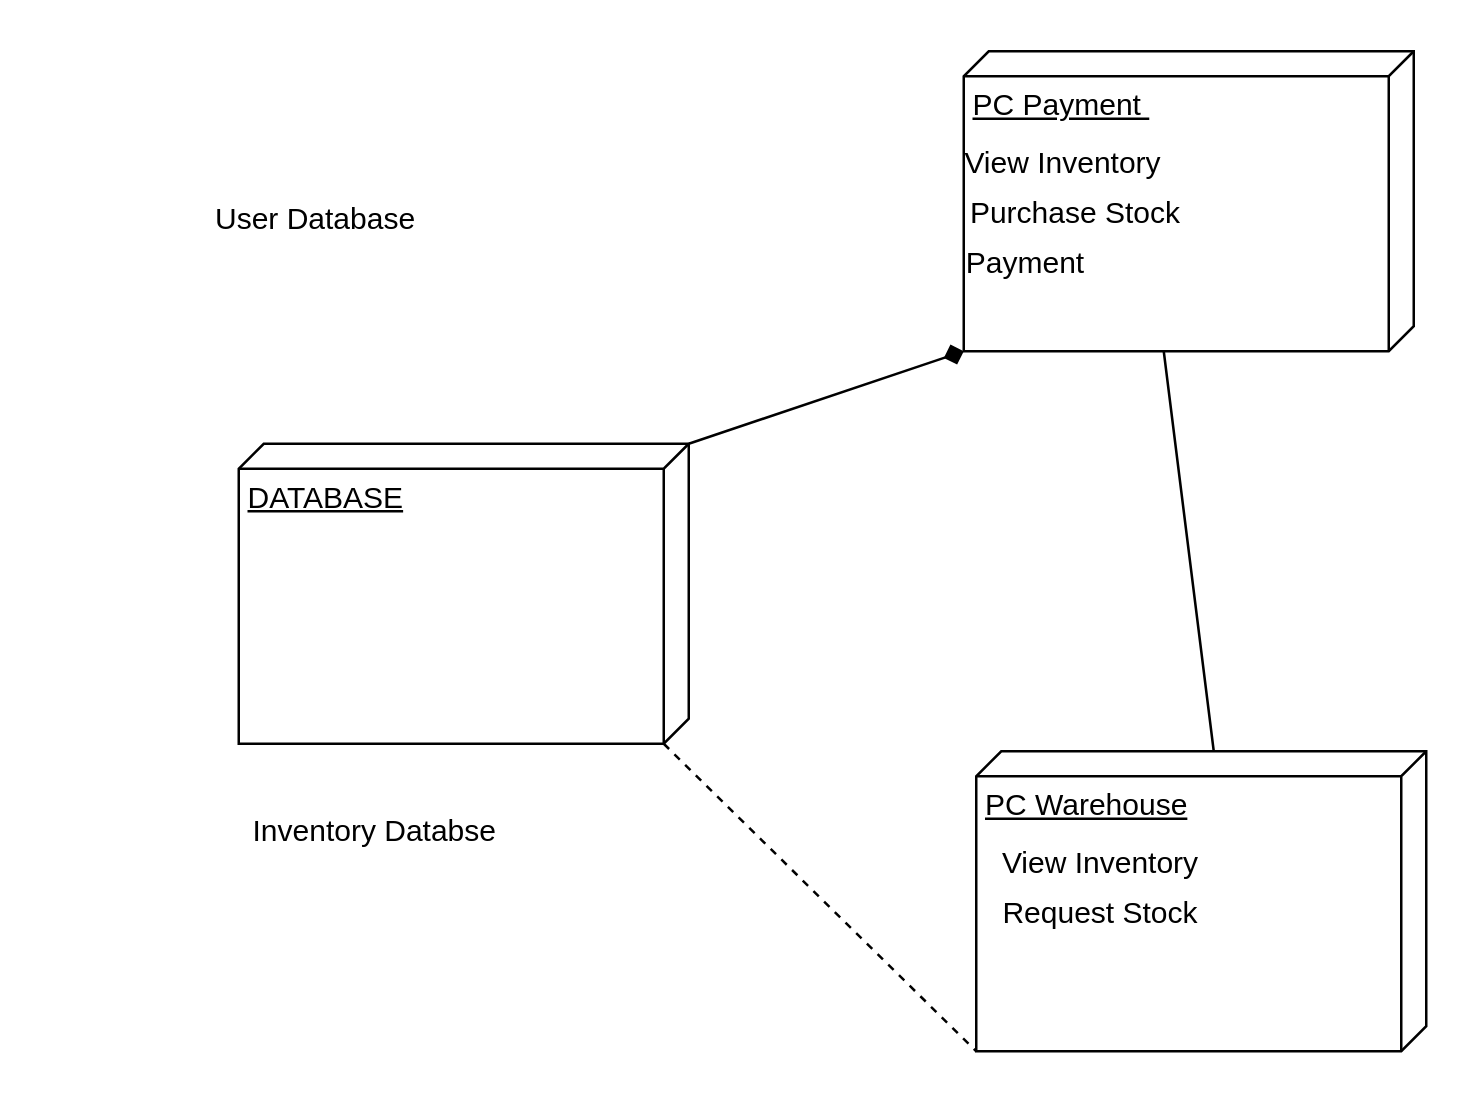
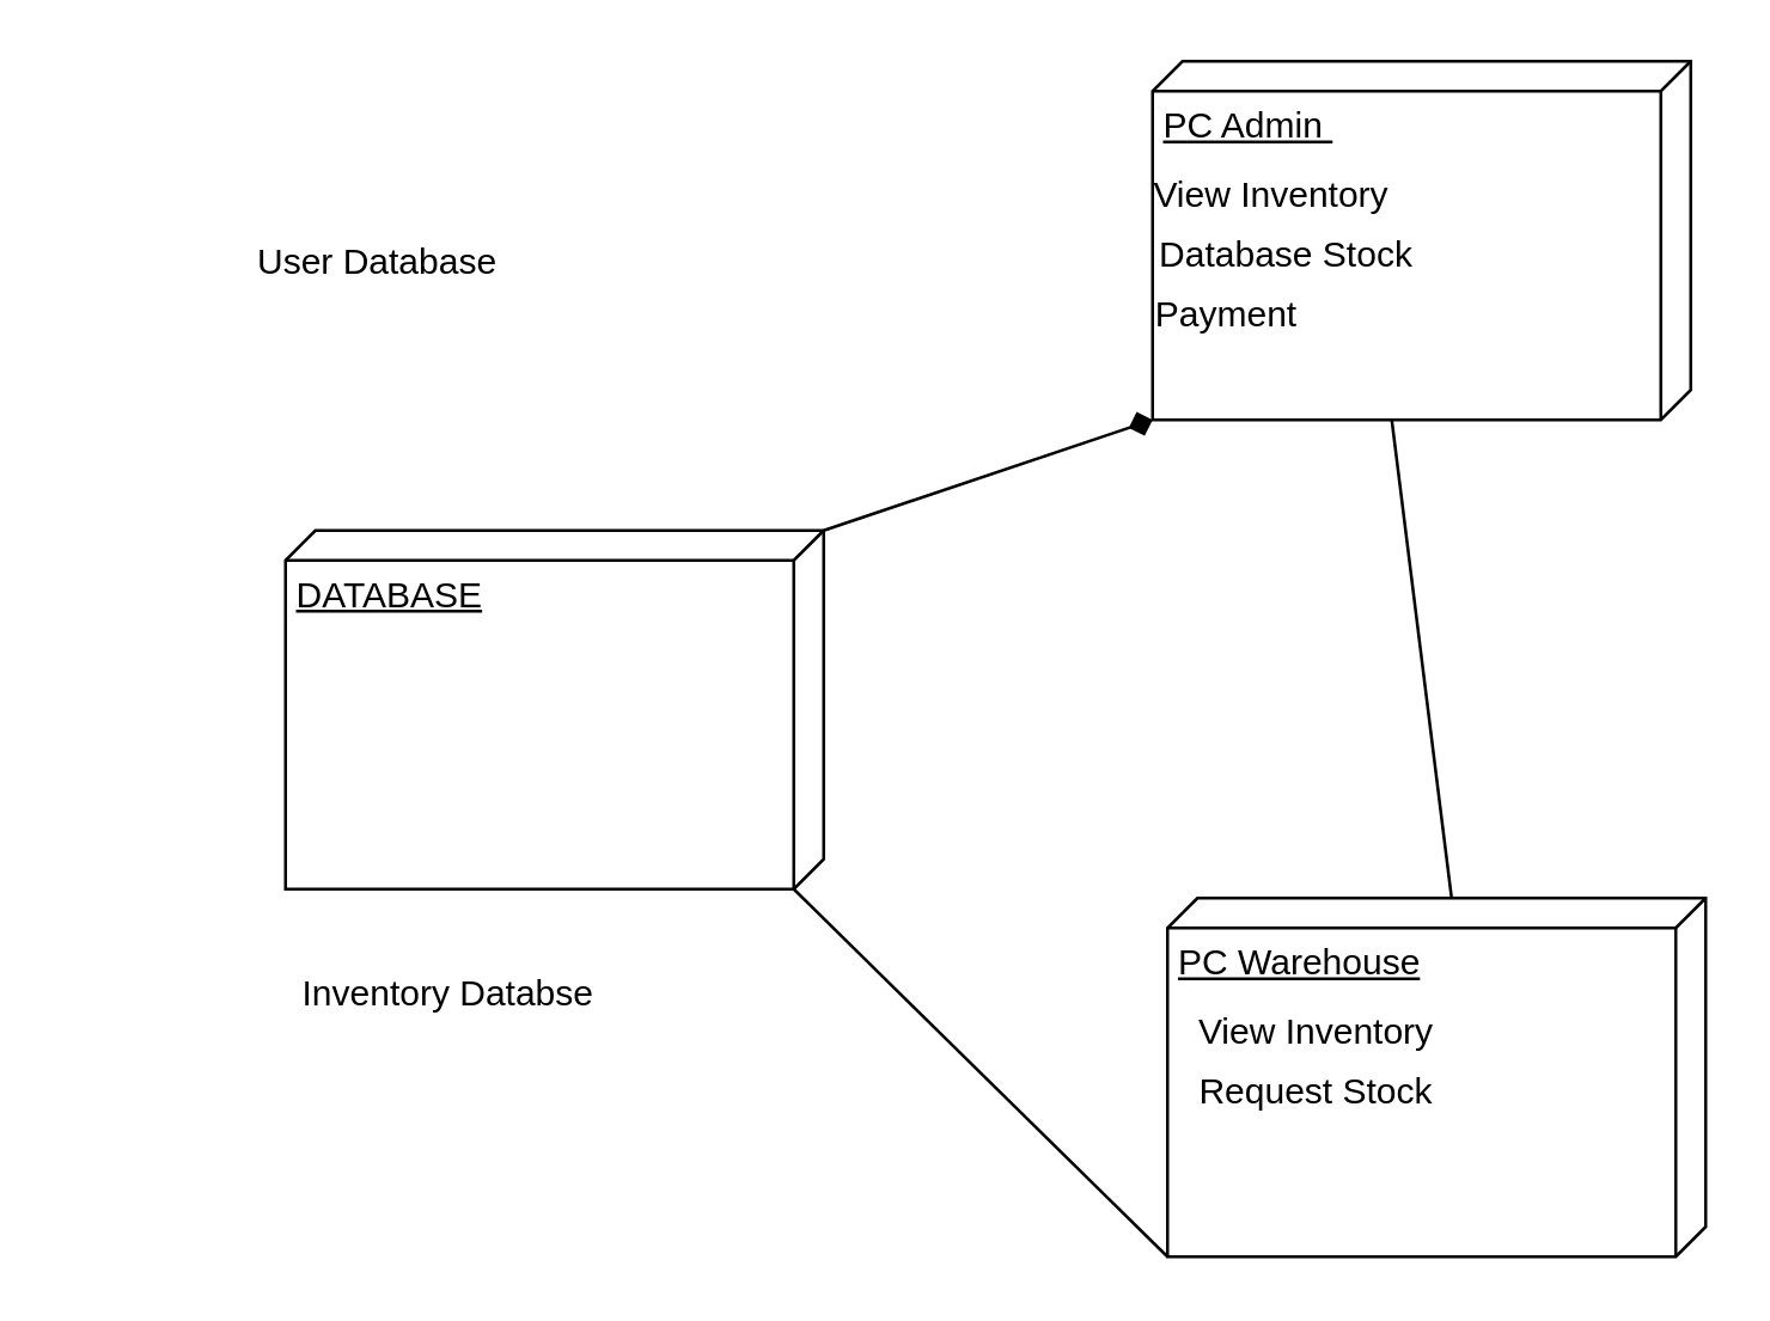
- <mxCell id="6" value="PC Payment&amp;nbsp;" style="verticalAlign=top;align=left;spacingTop=8;spacingLeft=2;spacingRight=12;shape=cube;size=10;direction=south;fontStyle=4;html=1;whiteSpace=wrap;" vertex="1" parent="1"><mxGeometry x="385" y="20" width="180" height="120" as="geometry" /></mxCell>
+ <mxCell id="6" value="PC Admin&amp;nbsp;" style="verticalAlign=top;align=left;spacingTop=8;spacingLeft=2;spacingRight=12;shape=cube;size=10;direction=south;fontStyle=4;html=1;whiteSpace=wrap;" vertex="1" parent="1"><mxGeometry x="385" y="20" width="180" height="120" as="geometry" /></mxCell>
- <mxCell id="9" value="Purchase Stock" style="text;html=1;strokeColor=none;fillColor=none;align=center;verticalAlign=middle;whiteSpace=wrap;rounded=0;" vertex="1" parent="1"><mxGeometry x="375" y="70" width="110" height="30" as="geometry" /></mxCell>
+ <mxCell id="9" value="Database Stock" style="text;html=1;strokeColor=none;fillColor=none;align=center;verticalAlign=middle;whiteSpace=wrap;rounded=0;" vertex="1" parent="1"><mxGeometry x="375" y="70" width="110" height="30" as="geometry" /></mxCell>
- <mxCell id="14" value="" style="endArrow=none;html=1;rounded=0;exitX=0;exitY=0;exitDx=120;exitDy=10;exitPerimeter=0;entryX=1;entryY=1;entryDx=0;entryDy=0;entryPerimeter=0;dashed=1;" edge="1" parent="1" source="2" target="11"><mxGeometry width="50" height="50" relative="1" as="geometry"><mxPoint x="255" y="400" as="sourcePoint" /><mxPoint x="305" y="350" as="targetPoint" /></mxGeometry></mxCell>
+ <mxCell id="14" value="" style="endArrow=none;html=1;rounded=0;exitX=0;exitY=0;exitDx=120;exitDy=10;exitPerimeter=0;entryX=1;entryY=1;entryDx=0;entryDy=0;entryPerimeter=0;" edge="1" parent="1" source="2" target="11"><mxGeometry width="50" height="50" relative="1" as="geometry"><mxPoint x="255" y="400" as="sourcePoint" /><mxPoint x="305" y="350" as="targetPoint" /></mxGeometry></mxCell>
